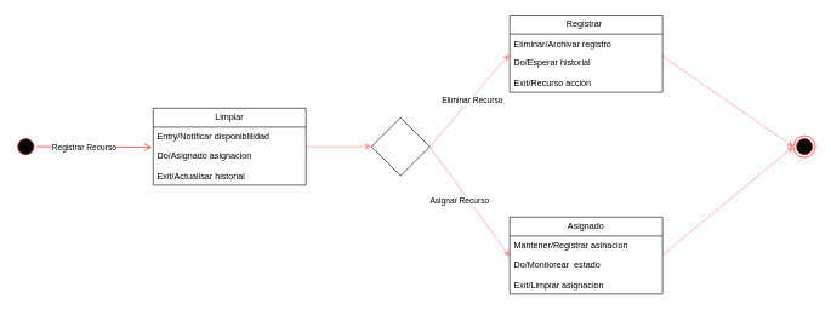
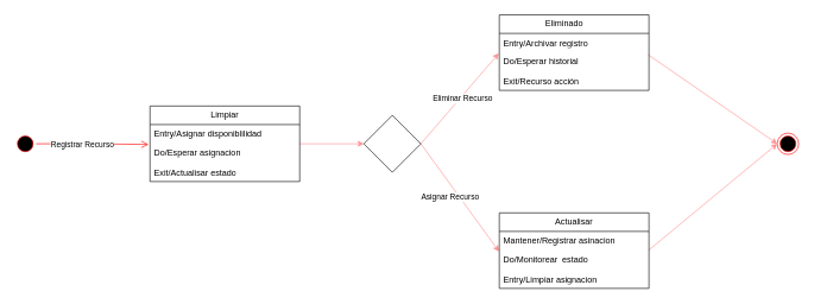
- <mxCell id="12" value="Registrar&lt;span style=&quot;white-space: pre;&quot;&gt;&#09;&lt;/span&gt;" style="swimlane;fontStyle=0;childLayout=stackLayout;horizontal=1;startSize=26;fillColor=none;horizontalStack=0;resizeParent=1;resizeParentMax=0;resizeLast=0;collapsible=1;marginBottom=0;whiteSpace=wrap;html=1;" vertex="1" parent="1"><mxGeometry x="700" y="20" width="210" height="106" as="geometry" /></mxCell>
+ <mxCell id="12" value="Eliminado&lt;span style=&quot;white-space: pre;&quot;&gt;&#09;&lt;/span&gt;" style="swimlane;fontStyle=0;childLayout=stackLayout;horizontal=1;startSize=26;fillColor=none;horizontalStack=0;resizeParent=1;resizeParentMax=0;resizeLast=0;collapsible=1;marginBottom=0;whiteSpace=wrap;html=1;" vertex="1" parent="1"><mxGeometry x="700" y="20" width="210" height="106" as="geometry" /></mxCell>
- <mxCell id="13" value="&lt;font style=&quot;vertical-align: inherit;&quot;&gt;&lt;font style=&quot;vertical-align: inherit;&quot;&gt;Eliminar/Archivar registro&lt;/font&gt;&lt;/font&gt;" style="text;strokeColor=none;fillColor=none;align=left;verticalAlign=top;spacingLeft=4;spacingRight=4;overflow=hidden;rotatable=0;points=[[0,0.5],[1,0.5]];portConstraint=eastwest;whiteSpace=wrap;html=1;" vertex="1" parent="12"><mxGeometry y="26" width="210" height="26" as="geometry" /></mxCell>
+ <mxCell id="13" value="&lt;font style=&quot;vertical-align: inherit;&quot;&gt;&lt;font style=&quot;vertical-align: inherit;&quot;&gt;Entry/Archivar registro&lt;/font&gt;&lt;/font&gt;" style="text;strokeColor=none;fillColor=none;align=left;verticalAlign=top;spacingLeft=4;spacingRight=4;overflow=hidden;rotatable=0;points=[[0,0.5],[1,0.5]];portConstraint=eastwest;whiteSpace=wrap;html=1;" vertex="1" parent="12"><mxGeometry y="26" width="210" height="26" as="geometry" /></mxCell>
- <mxCell id="21" value="Entry/Notificar disponiblilidad" style="text;strokeColor=none;fillColor=none;align=left;verticalAlign=top;spacingLeft=4;spacingRight=4;overflow=hidden;rotatable=0;points=[[0,0.5],[1,0.5]];portConstraint=eastwest;whiteSpace=wrap;html=1;" vertex="1" parent="20"><mxGeometry y="26" width="210" height="26" as="geometry" /></mxCell>
+ <mxCell id="21" value="Entry/Asignar disponiblilidad" style="text;strokeColor=none;fillColor=none;align=left;verticalAlign=top;spacingLeft=4;spacingRight=4;overflow=hidden;rotatable=0;points=[[0,0.5],[1,0.5]];portConstraint=eastwest;whiteSpace=wrap;html=1;" vertex="1" parent="20"><mxGeometry y="26" width="210" height="26" as="geometry" /></mxCell>
- <mxCell id="22" value="Do/Asignado asignacion" style="text;strokeColor=none;fillColor=none;align=left;verticalAlign=top;spacingLeft=4;spacingRight=4;overflow=hidden;rotatable=0;points=[[0,0.5],[1,0.5]];portConstraint=eastwest;whiteSpace=wrap;html=1;" vertex="1" parent="20"><mxGeometry y="52" width="210" height="28" as="geometry" /></mxCell>
+ <mxCell id="22" value="Do/Esperar asignacion" style="text;strokeColor=none;fillColor=none;align=left;verticalAlign=top;spacingLeft=4;spacingRight=4;overflow=hidden;rotatable=0;points=[[0,0.5],[1,0.5]];portConstraint=eastwest;whiteSpace=wrap;html=1;" vertex="1" parent="20"><mxGeometry y="52" width="210" height="28" as="geometry" /></mxCell>
- <mxCell id="23" value="Exit/Actualisar historial" style="text;strokeColor=none;fillColor=none;align=left;verticalAlign=top;spacingLeft=4;spacingRight=4;overflow=hidden;rotatable=0;points=[[0,0.5],[1,0.5]];portConstraint=eastwest;whiteSpace=wrap;html=1;" vertex="1" parent="20"><mxGeometry y="80" width="210" height="26" as="geometry" /></mxCell>
+ <mxCell id="23" value="Exit/Actualisar estado" style="text;strokeColor=none;fillColor=none;align=left;verticalAlign=top;spacingLeft=4;spacingRight=4;overflow=hidden;rotatable=0;points=[[0,0.5],[1,0.5]];portConstraint=eastwest;whiteSpace=wrap;html=1;" vertex="1" parent="20"><mxGeometry y="80" width="210" height="26" as="geometry" /></mxCell>
- <mxCell id="7" value="Asignado" style="swimlane;fontStyle=0;childLayout=stackLayout;horizontal=1;startSize=26;fillColor=none;horizontalStack=0;resizeParent=1;resizeParentMax=0;resizeLast=0;collapsible=1;marginBottom=0;whiteSpace=wrap;html=1;" vertex="1" parent="1"><mxGeometry x="700" y="298" width="210" height="106" as="geometry" /></mxCell>
+ <mxCell id="7" value="Actualisar" style="swimlane;fontStyle=0;childLayout=stackLayout;horizontal=1;startSize=26;fillColor=none;horizontalStack=0;resizeParent=1;resizeParentMax=0;resizeLast=0;collapsible=1;marginBottom=0;whiteSpace=wrap;html=1;" vertex="1" parent="1"><mxGeometry x="700" y="298" width="210" height="106" as="geometry" /></mxCell>
- <mxCell id="10" value="Exit/Limpiar asignacion&amp;nbsp;" style="text;strokeColor=none;fillColor=none;align=left;verticalAlign=top;spacingLeft=4;spacingRight=4;overflow=hidden;rotatable=0;points=[[0,0.5],[1,0.5]];portConstraint=eastwest;whiteSpace=wrap;html=1;" vertex="1" parent="7"><mxGeometry y="80" width="210" height="26" as="geometry" /></mxCell>
+ <mxCell id="10" value="Entry/Limpiar asignacion&amp;nbsp;" style="text;strokeColor=none;fillColor=none;align=left;verticalAlign=top;spacingLeft=4;spacingRight=4;overflow=hidden;rotatable=0;points=[[0,0.5],[1,0.5]];portConstraint=eastwest;whiteSpace=wrap;html=1;" vertex="1" parent="7"><mxGeometry y="80" width="210" height="26" as="geometry" /></mxCell>
